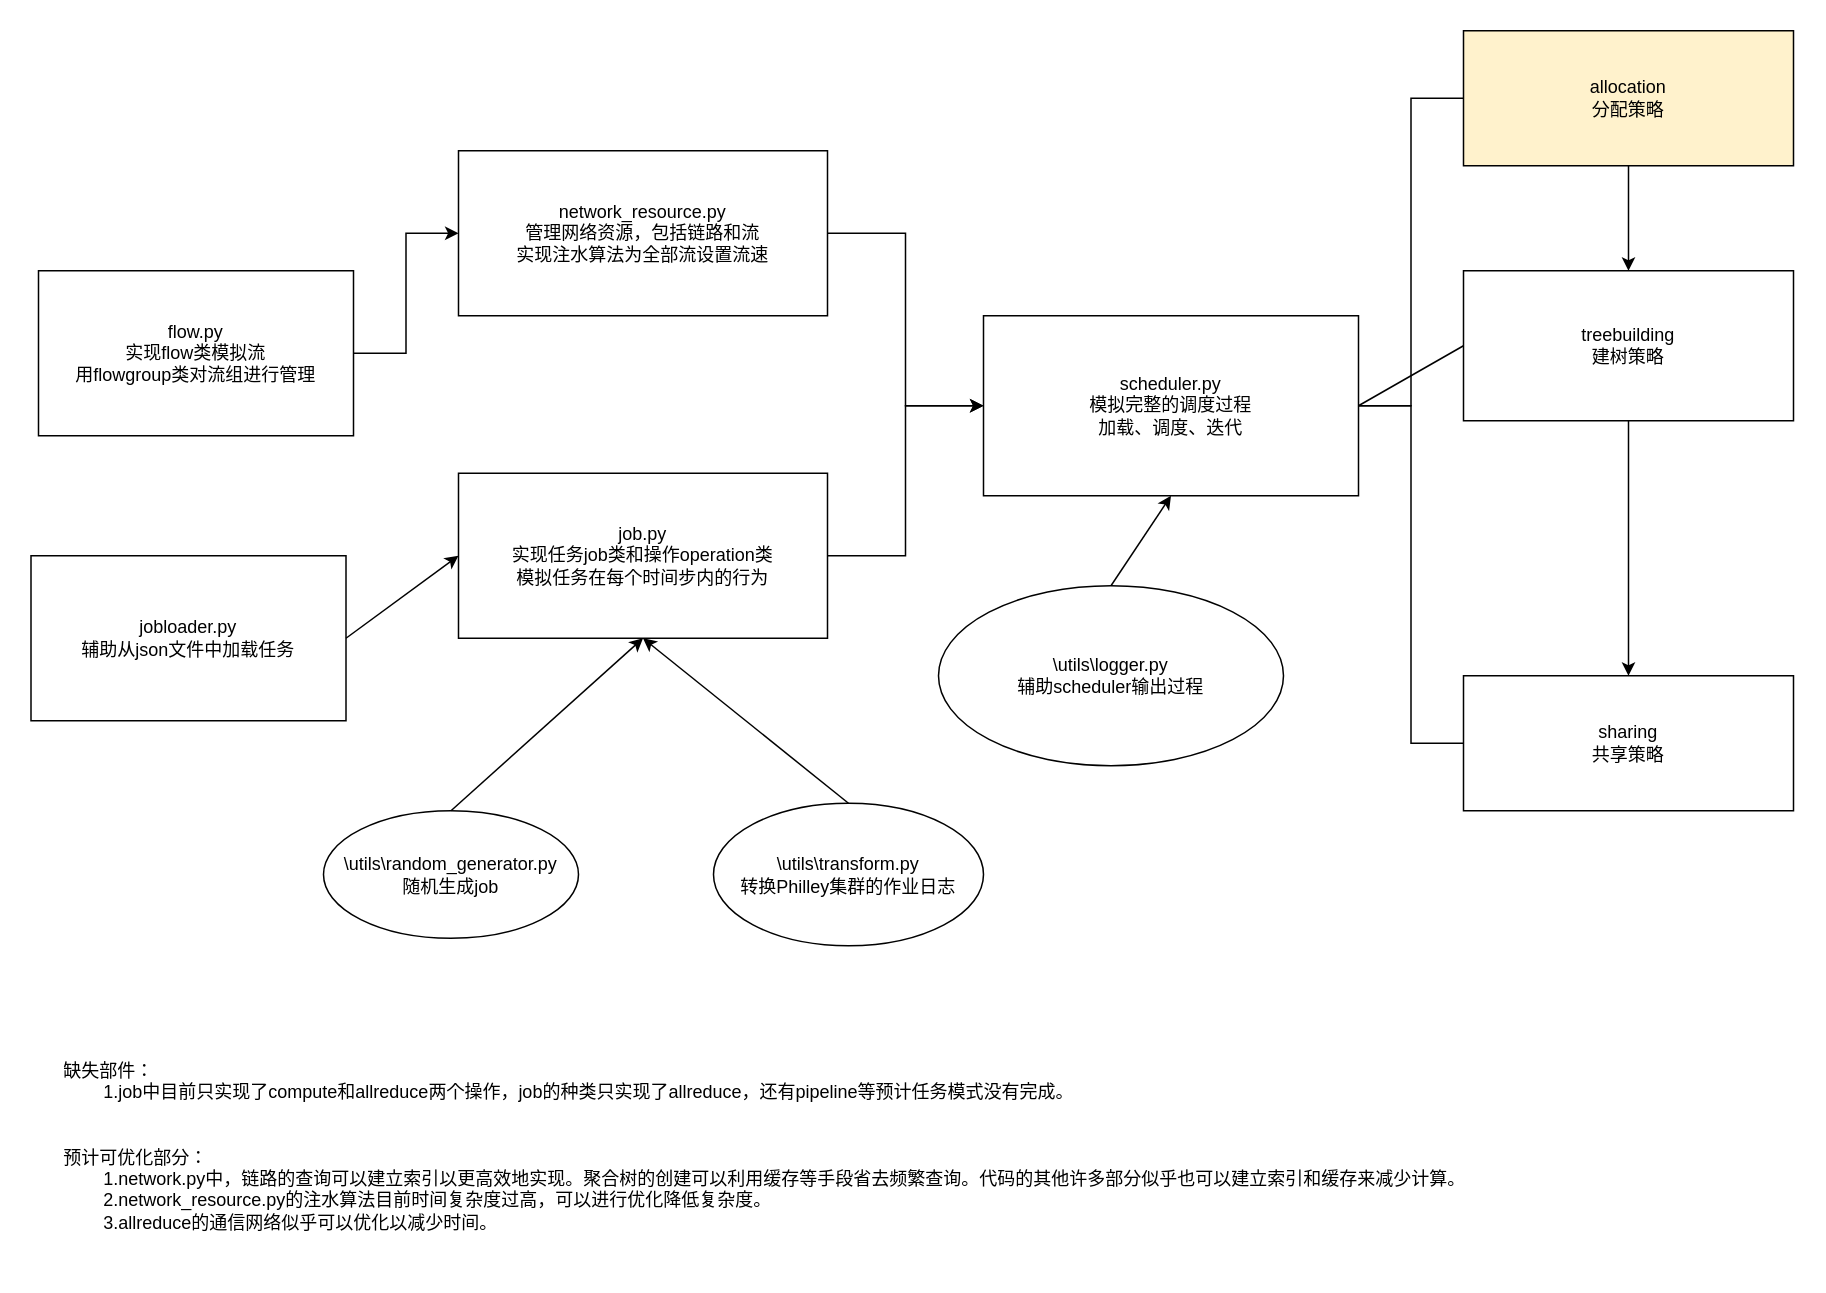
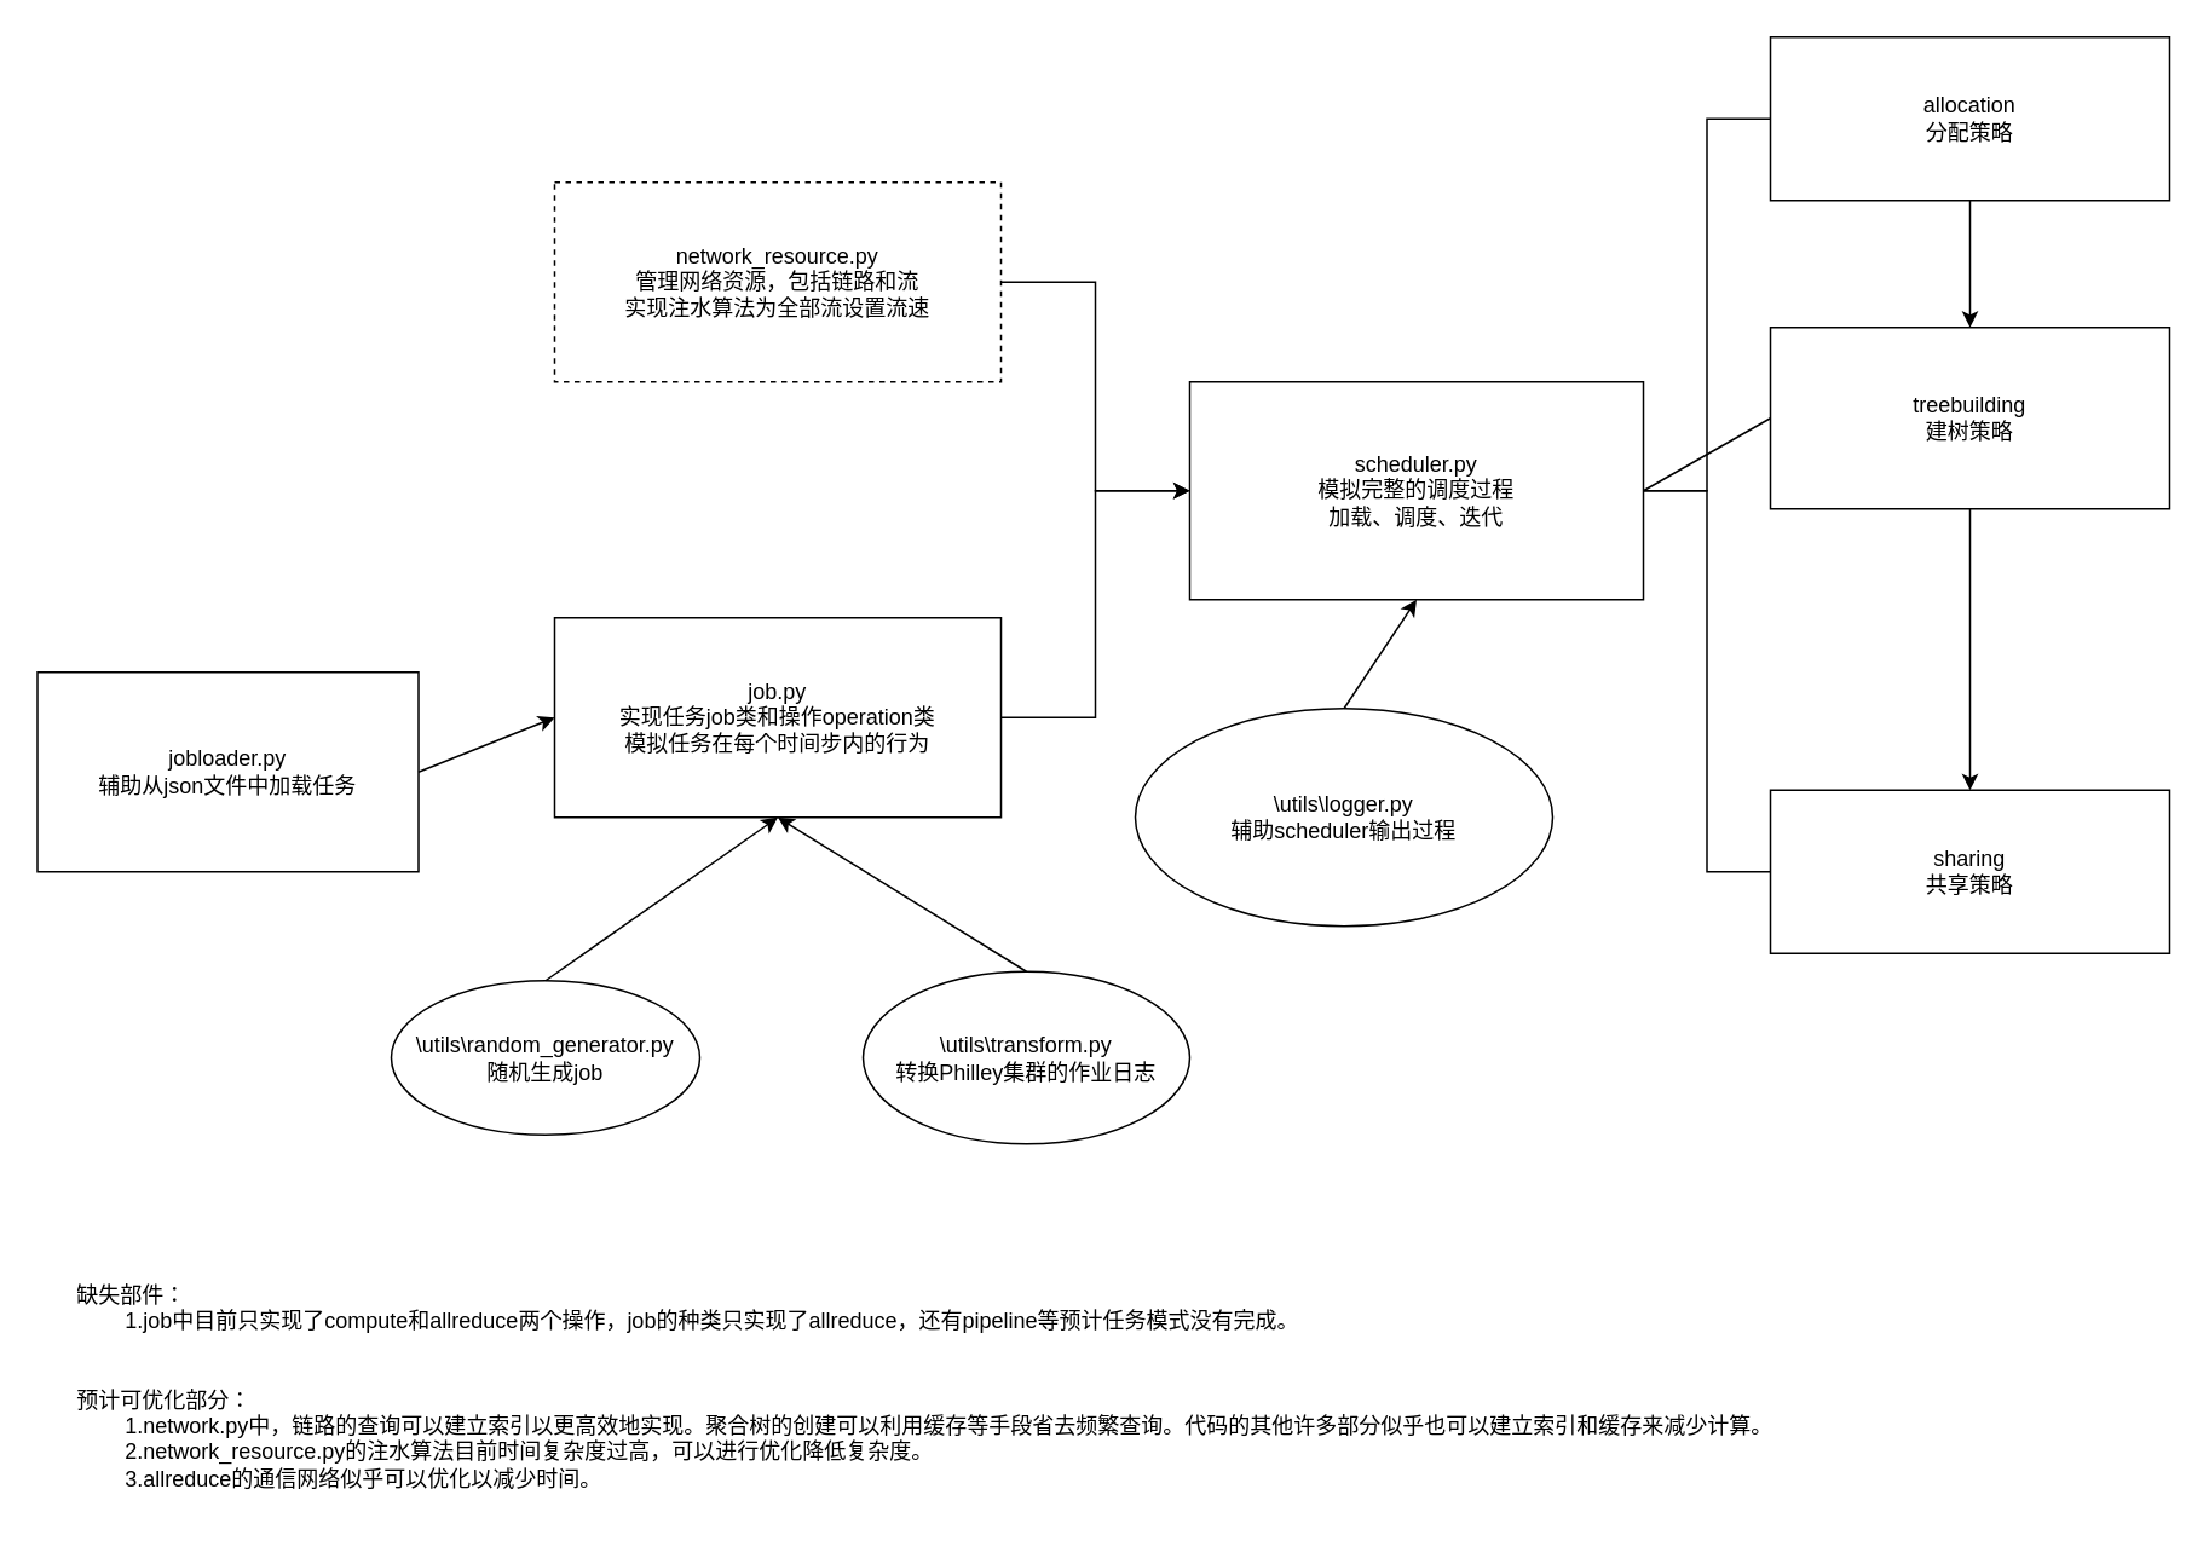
- <mxCell id="11" value="&lt;div&gt;allocation&lt;/div&gt;&lt;div&gt;分配策略&lt;/div&gt;" style="rounded=0;whiteSpace=wrap;html=1;fillColor=#fff2cc;" vertex="1" parent="1"><mxGeometry x="975" y="20" width="220" height="90" as="geometry" /></mxCell>
+ <mxCell id="11" value="&lt;div&gt;allocation&lt;/div&gt;&lt;div&gt;分配策略&lt;/div&gt;" style="rounded=0;whiteSpace=wrap;html=1;" vertex="1" parent="1"><mxGeometry x="975" y="20" width="220" height="90" as="geometry" /></mxCell>
- <mxCell id="2" value="&lt;div&gt;network_resource.py&lt;/div&gt;&lt;div&gt;管理网络资源，包括链路和流&lt;/div&gt;&lt;div&gt;实现注水算法为全部流设置流速&lt;/div&gt;" style="rounded=0;whiteSpace=wrap;html=1;" vertex="1" parent="1"><mxGeometry x="305" y="100" width="246" height="110" as="geometry" /></mxCell>
+ <mxCell id="2" value="&lt;div&gt;network_resource.py&lt;/div&gt;&lt;div&gt;管理网络资源，包括链路和流&lt;/div&gt;&lt;div&gt;实现注水算法为全部流设置流速&lt;/div&gt;" style="rounded=0;whiteSpace=wrap;html=1;dashed=1;" vertex="1" parent="1"><mxGeometry x="305" y="100" width="246" height="110" as="geometry" /></mxCell>
- <mxCell id="6" value="" style="endArrow=classic;html=1;rounded=0;edgeStyle=orthogonalEdgeStyle;exitX=1;exitY=0.5;exitDx=0;exitDy=0;entryX=0;entryY=0.5;entryDx=0;entryDy=0;" edge="1" parent="1" source="3" target="2"><mxGeometry width="50" height="50" relative="1" as="geometry"><mxPoint x="295" y="300" as="sourcePoint" /><mxPoint x="345" y="250" as="targetPoint" /></mxGeometry></mxCell>
- <mxCell id="3" value="&lt;div&gt;flow.py&lt;/div&gt;&lt;div&gt;实现flow类模拟流&lt;/div&gt;&lt;div&gt;用flowgroup类对流组进行管理&lt;/div&gt;" style="rounded=0;whiteSpace=wrap;html=1;" vertex="1" parent="1"><mxGeometry x="25" y="180" width="210" height="110" as="geometry" /></mxCell>
- <mxCell id="4" value="&lt;div&gt;job.py&lt;/div&gt;&lt;div&gt;实现任务job类和操作operation类&lt;/div&gt;&lt;div&gt;模拟任务在每个时间步内的行为&lt;/div&gt;" style="rounded=0;whiteSpace=wrap;html=1;" vertex="1" parent="1"><mxGeometry x="305" y="315" width="246" height="110" as="geometry" /></mxCell>
+ <mxCell id="4" value="&lt;div&gt;job.py&lt;/div&gt;&lt;div&gt;实现任务job类和操作operation类&lt;/div&gt;&lt;div&gt;模拟任务在每个时间步内的行为&lt;/div&gt;" style="rounded=0;whiteSpace=wrap;html=1;" vertex="1" parent="1"><mxGeometry x="305" y="340" width="246" height="110" as="geometry" /></mxCell>
- <mxCell id="13" value="&lt;div&gt;sharing&lt;/div&gt;&lt;div&gt;共享策略&lt;/div&gt;" style="rounded=0;whiteSpace=wrap;html=1;" vertex="1" parent="1"><mxGeometry x="975" y="450" width="220" height="90" as="geometry" /></mxCell>
+ <mxCell id="13" value="&lt;div&gt;sharing&lt;/div&gt;&lt;div&gt;共享策略&lt;/div&gt;" style="rounded=0;whiteSpace=wrap;html=1;" vertex="1" parent="1"><mxGeometry x="975" y="435" width="220" height="90" as="geometry" /></mxCell>
